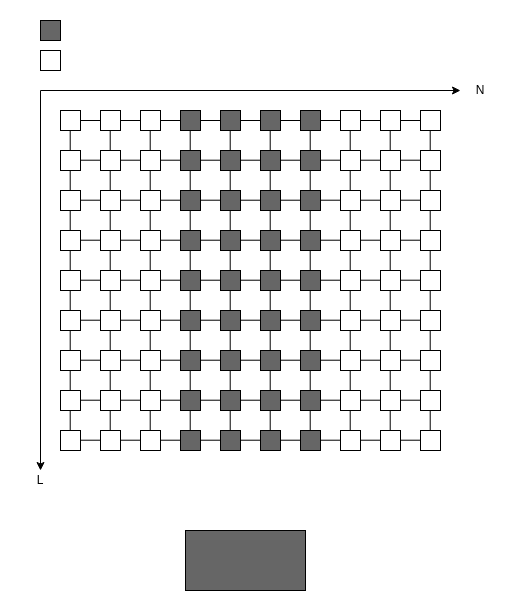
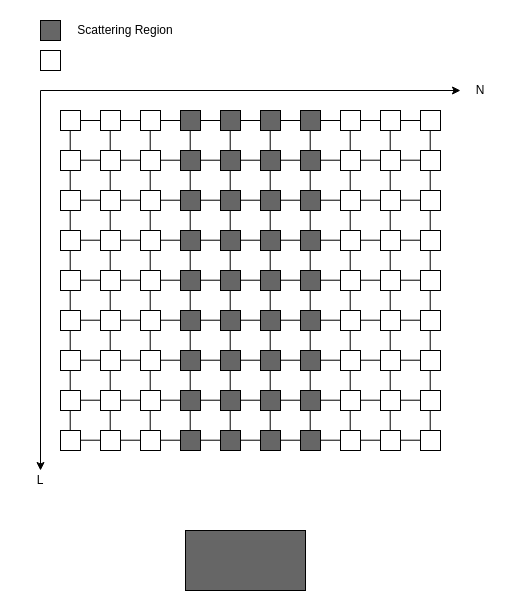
+ <mxCell id="117" value="Scattering Region" style="text;html=1;strokeColor=none;fillColor=none;align=center;verticalAlign=middle;whiteSpace=wrap;rounded=0;" vertex="1" parent="1"><mxGeometry x="70" y="20" width="110" height="20" as="geometry" /></mxCell>
